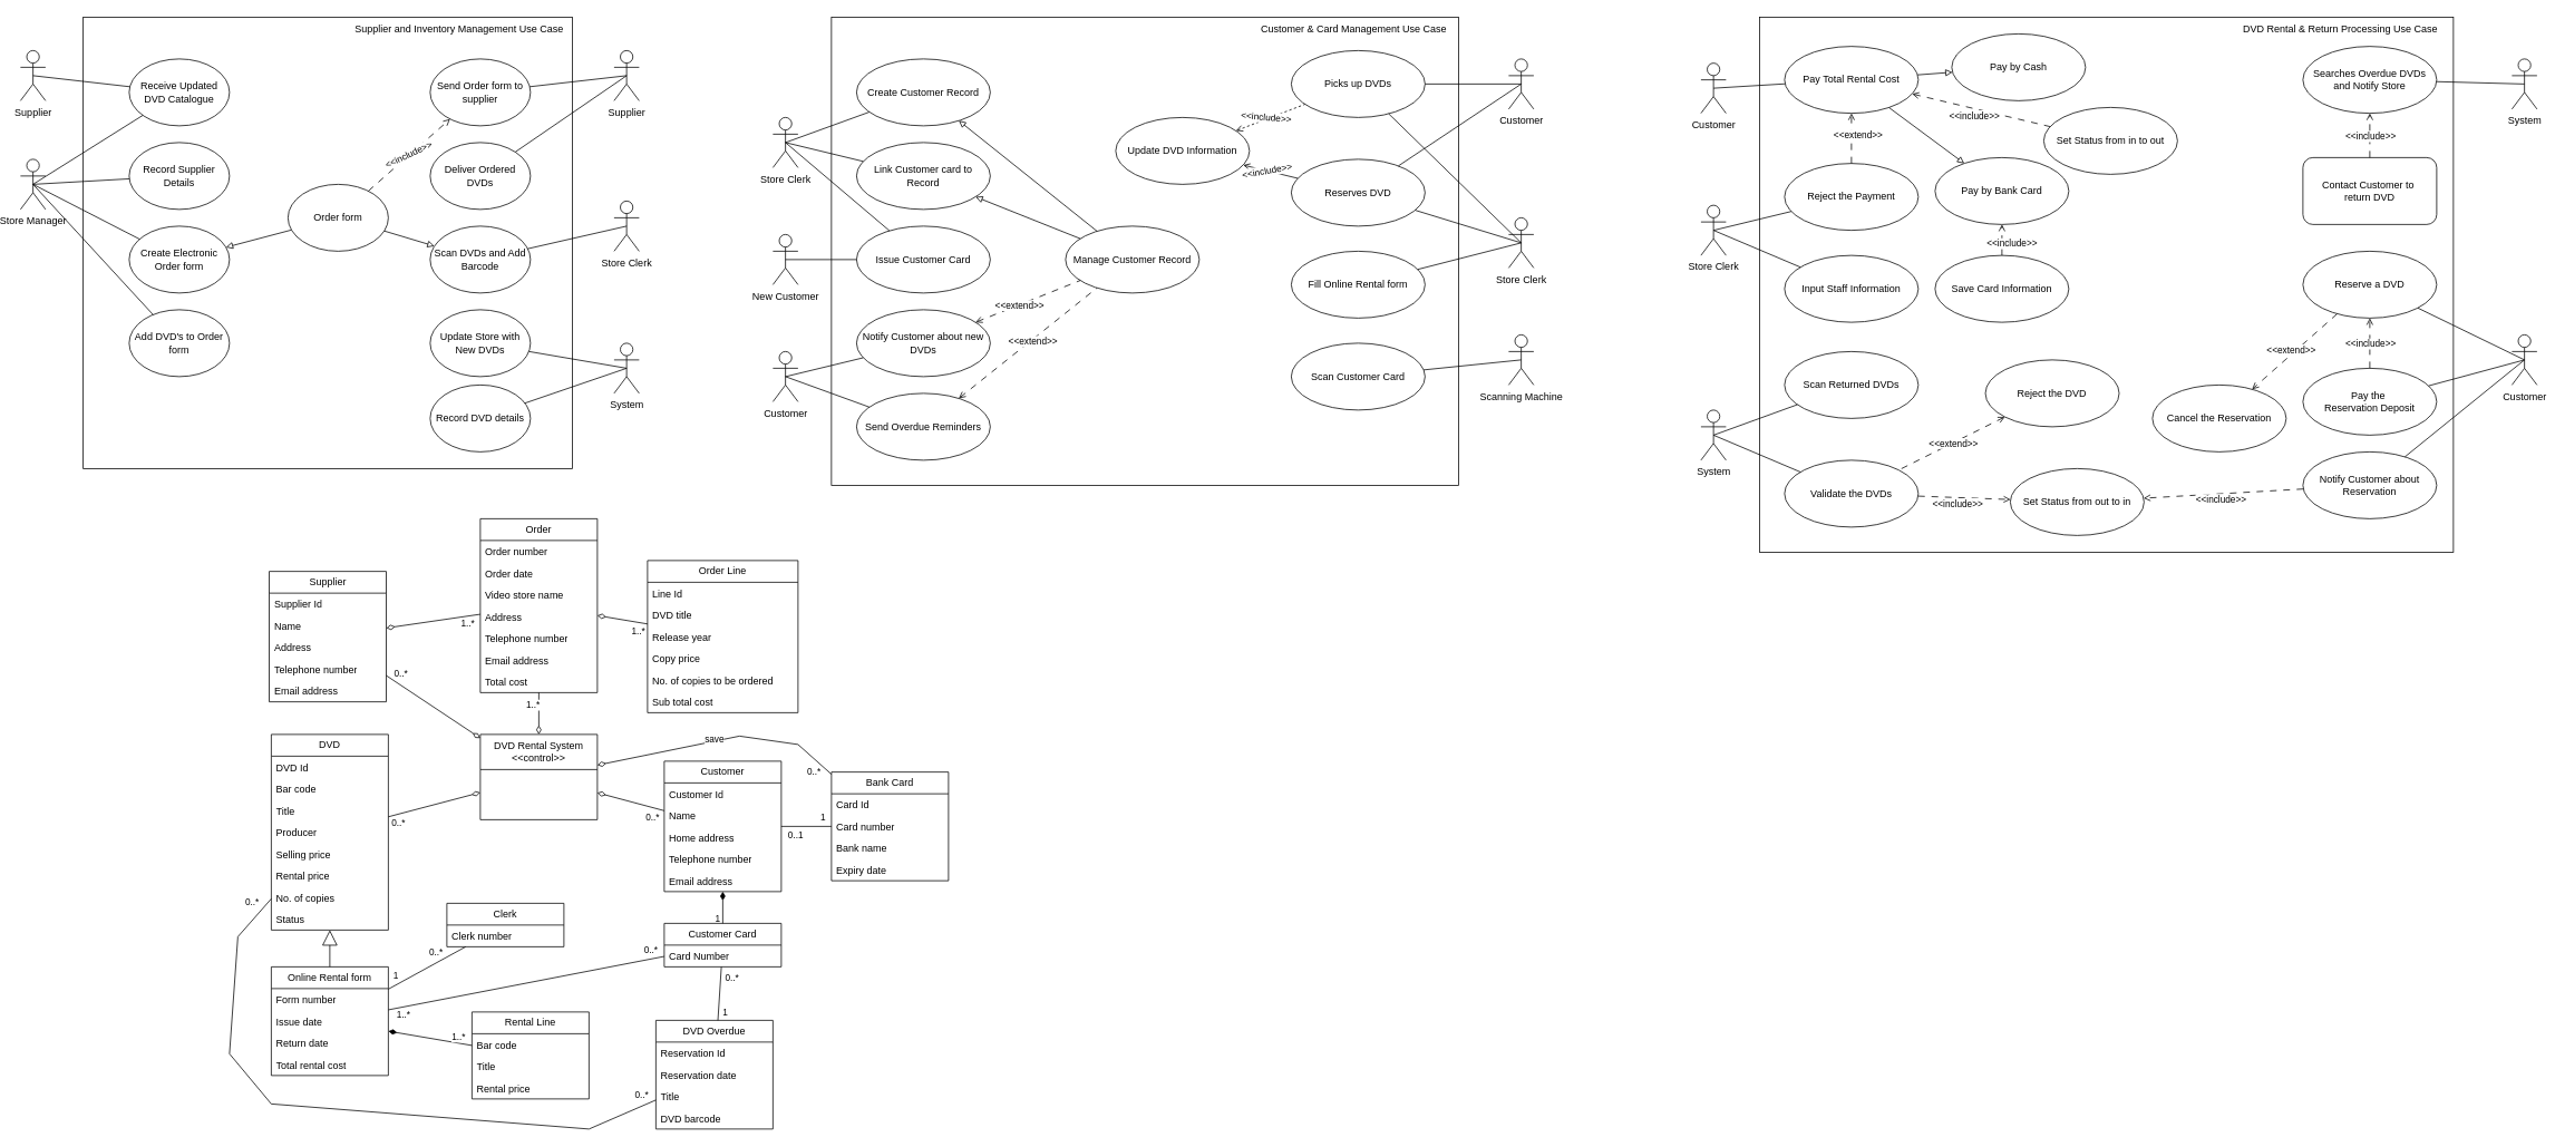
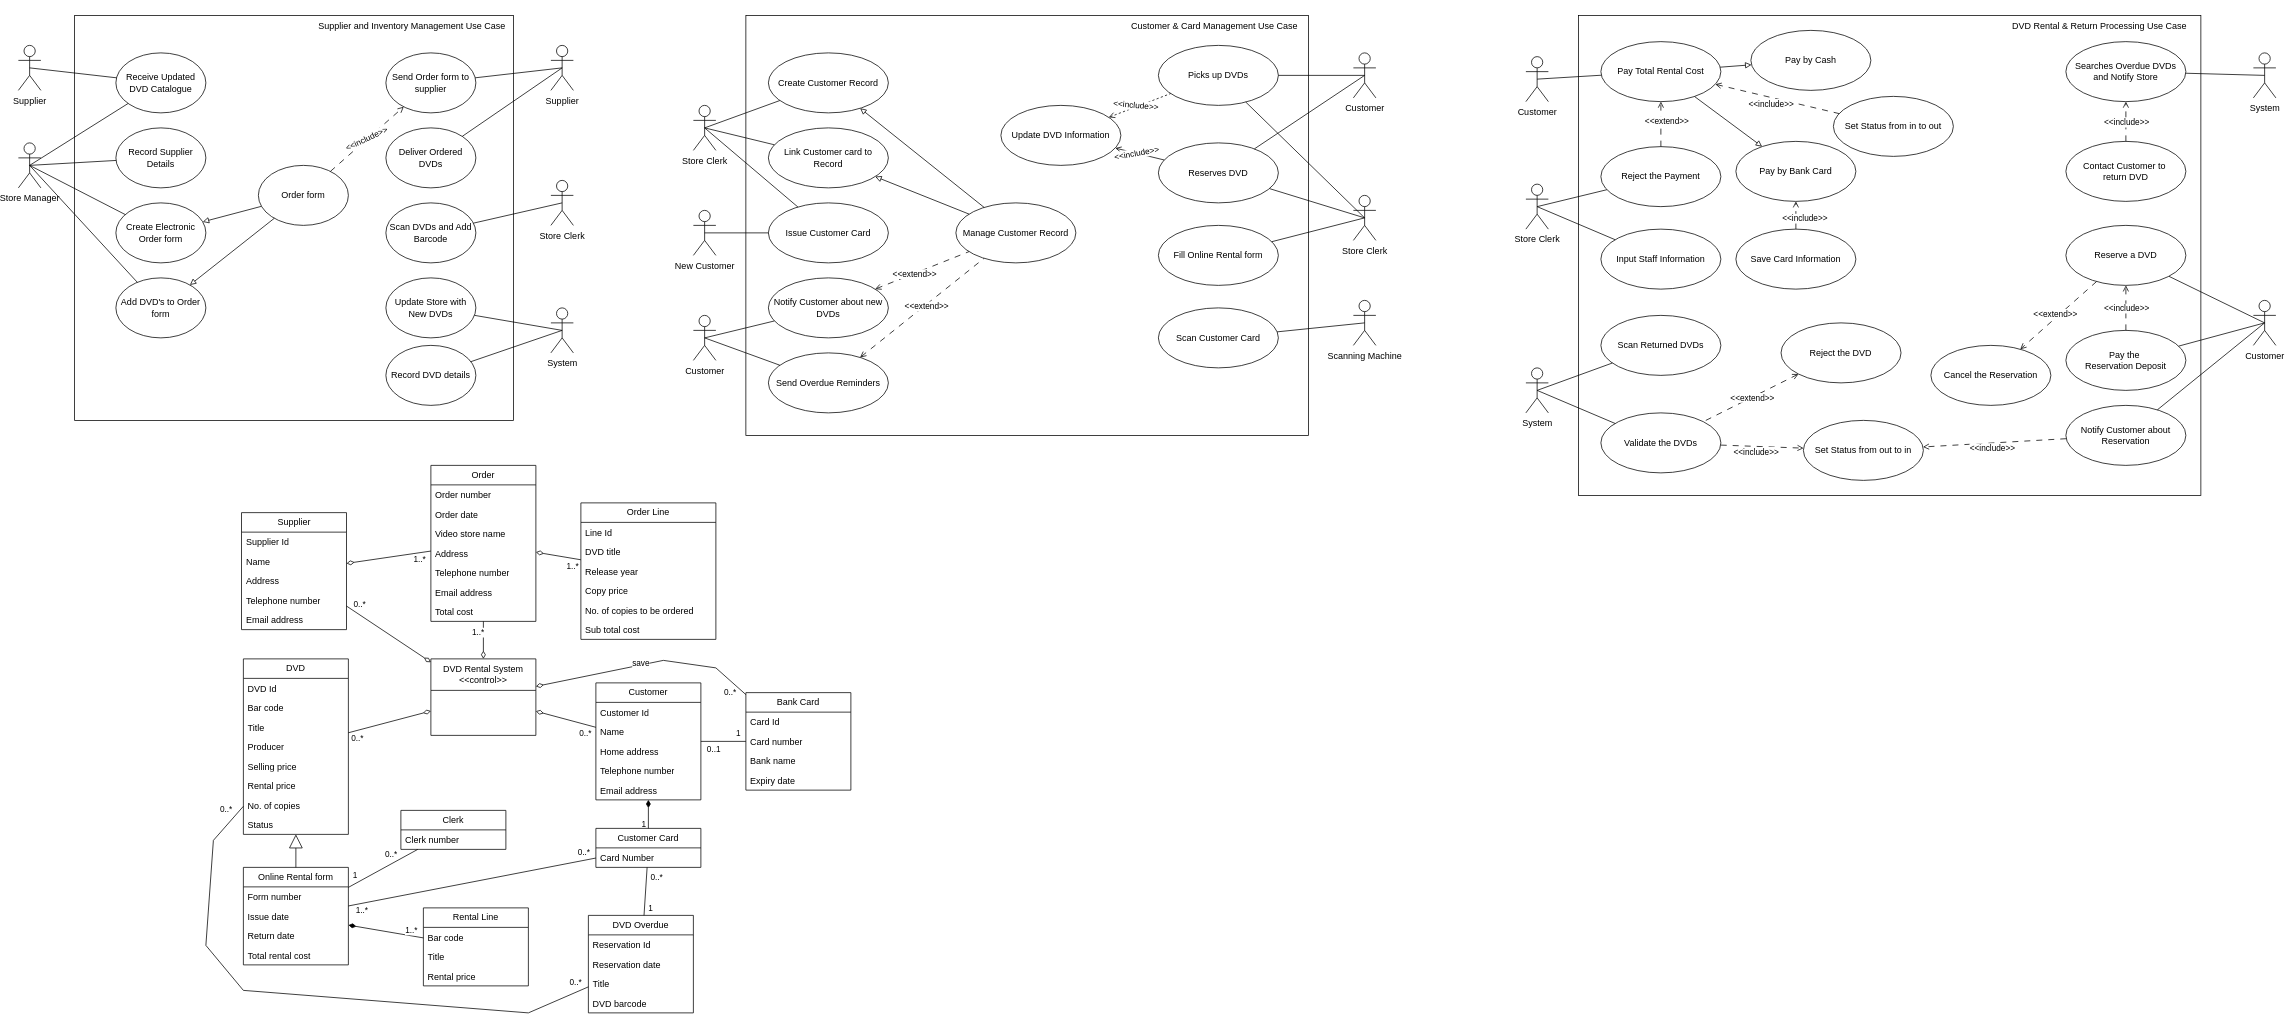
- <mxCell id="104" value="&lt;span data-lucid-content=&quot;{&amp;quot;t&amp;quot;:&amp;quot;Picks up DVDs&amp;quot;,&amp;quot;m&amp;quot;:[]}&quot; data-lucid-type=&quot;application/vnd.lucid.text&quot;&gt;Contact Customer to&amp;nbsp;&lt;/span&gt;&lt;div&gt;&lt;span data-lucid-content=&quot;{&amp;quot;t&amp;quot;:&amp;quot;Picks up DVDs&amp;quot;,&amp;quot;m&amp;quot;:[]}&quot; data-lucid-type=&quot;application/vnd.lucid.text&quot;&gt;return DVD&lt;/span&gt;&lt;/div&gt;" style="whiteSpace=wrap;html=1;rounded=1;" parent="1" vertex="1"><mxGeometry x="2750" y="188" width="160" height="80" as="geometry" /></mxCell>
+ <mxCell id="104" value="&lt;span data-lucid-content=&quot;{&amp;quot;t&amp;quot;:&amp;quot;Picks up DVDs&amp;quot;,&amp;quot;m&amp;quot;:[]}&quot; data-lucid-type=&quot;application/vnd.lucid.text&quot;&gt;Contact Customer to&amp;nbsp;&lt;/span&gt;&lt;div&gt;&lt;span data-lucid-content=&quot;{&amp;quot;t&amp;quot;:&amp;quot;Picks up DVDs&amp;quot;,&amp;quot;m&amp;quot;:[]}&quot; data-lucid-type=&quot;application/vnd.lucid.text&quot;&gt;return DVD&lt;/span&gt;&lt;/div&gt;" style="ellipse;whiteSpace=wrap;html=1;" parent="1" vertex="1"><mxGeometry x="2750" y="188" width="160" height="80" as="geometry" /></mxCell>
- <mxCell id="17" style="rounded=0;orthogonalLoop=1;jettySize=auto;html=1;endArrow=block;endFill=0;" parent="1" source="11" target="14" edge="1"><mxGeometry relative="1" as="geometry"><mxPoint x="354" y="285" as="sourcePoint" /><mxPoint x="276" y="305" as="targetPoint" /></mxGeometry></mxCell>
+ <mxCell id="17" style="rounded=0;orthogonalLoop=1;jettySize=auto;html=1;endArrow=block;endFill=0;" parent="1" source="11" target="9" edge="1"><mxGeometry relative="1" as="geometry"><mxPoint x="354" y="285" as="sourcePoint" /><mxPoint x="276" y="305" as="targetPoint" /></mxGeometry></mxCell>
